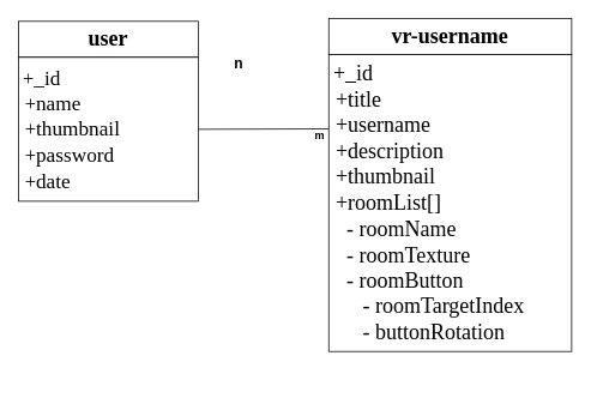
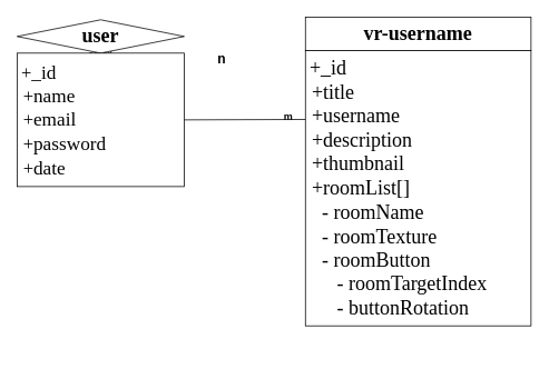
- <mxCell id="3" value="&lt;font style=&quot;font-size: 24px&quot; face=&quot;Times New Roman&quot;&gt;&lt;b&gt;user&lt;/b&gt;&lt;/font&gt;" style="rounded=0;whiteSpace=wrap;html=1;" vertex="1" parent="2"><mxGeometry width="200" height="40" as="geometry" /></mxCell>
+ <mxCell id="3" value="&lt;font style=&quot;font-size: 24px&quot; face=&quot;Times New Roman&quot;&gt;&lt;b&gt;user&lt;/b&gt;&lt;/font&gt;" style="rhombus;whiteSpace=wrap;html=1;" vertex="1" parent="2"><mxGeometry width="200" height="40" as="geometry" /></mxCell>
- <mxCell id="4" value="&amp;nbsp;&lt;font style=&quot;font-size: 23px&quot; face=&quot;Times New Roman&quot;&gt;&lt;font style=&quot;font-size: 22px&quot;&gt;+&lt;/font&gt;_id&lt;/font&gt;&lt;font style=&quot;font-size: 24px&quot;&gt;&lt;br&gt;&lt;/font&gt;&lt;div style=&quot;font-size: 24px&quot; align=&quot;left&quot;&gt;&lt;font style=&quot;font-size: 24px&quot;&gt;&lt;font style=&quot;font-size: 23px&quot; face=&quot;Times New Roman&quot;&gt;&lt;font style=&quot;font-size: 22px&quot;&gt;&amp;nbsp;+&lt;/font&gt;name&lt;/font&gt;&lt;font style=&quot;font-size: 24px&quot;&gt;&lt;br&gt;&lt;font style=&quot;font-size: 23px&quot; face=&quot;Times New Roman&quot;&gt;&lt;font style=&quot;font-size: 22px&quot;&gt;&amp;nbsp;+&lt;/font&gt;thumbnail&lt;/font&gt;&lt;br&gt;&lt;font style=&quot;font-size: 23px&quot; face=&quot;Times New Roman&quot;&gt;&lt;font style=&quot;font-size: 22px&quot;&gt;&amp;nbsp;+&lt;/font&gt;password&lt;/font&gt;&lt;br&gt;&lt;font style=&quot;font-size: 23px&quot; face=&quot;Times New Roman&quot;&gt;&lt;font style=&quot;font-size: 22px&quot;&gt;&amp;nbsp;+&lt;/font&gt;date&lt;/font&gt;&lt;/font&gt;&lt;br&gt;&lt;/font&gt;&lt;/div&gt;" style="rounded=0;whiteSpace=wrap;html=1;align=left;" vertex="1" parent="2"><mxGeometry y="40" width="200" height="160" as="geometry" /></mxCell>
+ <mxCell id="4" value="&amp;nbsp;&lt;font style=&quot;font-size: 23px&quot; face=&quot;Times New Roman&quot;&gt;&lt;font style=&quot;font-size: 22px&quot;&gt;+&lt;/font&gt;_id&lt;/font&gt;&lt;font style=&quot;font-size: 24px&quot;&gt;&lt;br&gt;&lt;/font&gt;&lt;div style=&quot;font-size: 24px&quot; align=&quot;left&quot;&gt;&lt;font style=&quot;font-size: 24px&quot;&gt;&lt;font style=&quot;font-size: 23px&quot; face=&quot;Times New Roman&quot;&gt;&lt;font style=&quot;font-size: 22px&quot;&gt;&amp;nbsp;+&lt;/font&gt;name&lt;/font&gt;&lt;font style=&quot;font-size: 24px&quot;&gt;&lt;br&gt;&lt;font style=&quot;font-size: 23px&quot; face=&quot;Times New Roman&quot;&gt;&lt;font style=&quot;font-size: 22px&quot;&gt;&amp;nbsp;+&lt;/font&gt;email&lt;/font&gt;&lt;br&gt;&lt;font style=&quot;font-size: 23px&quot; face=&quot;Times New Roman&quot;&gt;&lt;font style=&quot;font-size: 22px&quot;&gt;&amp;nbsp;+&lt;/font&gt;password&lt;/font&gt;&lt;br&gt;&lt;font style=&quot;font-size: 23px&quot; face=&quot;Times New Roman&quot;&gt;&lt;font style=&quot;font-size: 22px&quot;&gt;&amp;nbsp;+&lt;/font&gt;date&lt;/font&gt;&lt;/font&gt;&lt;br&gt;&lt;/font&gt;&lt;/div&gt;" style="rounded=0;whiteSpace=wrap;html=1;align=left;" vertex="1" parent="2"><mxGeometry y="40" width="200" height="160" as="geometry" /></mxCell>
- <mxCell id="10" value="m" style="text;html=1;strokeColor=none;fillColor=none;align=center;verticalAlign=middle;whiteSpace=wrap;rounded=0;fontStyle=1" vertex="1" parent="1"><mxGeometry x="345" y="140" width="20" height="20" as="geometry" /></mxCell>
+ <mxCell id="10" value="m" style="text;html=1;strokeColor=none;fillColor=none;align=center;verticalAlign=middle;whiteSpace=wrap;rounded=0;fontStyle=1" vertex="1" parent="1"><mxGeometry x="335" y="130" width="20" height="20" as="geometry" /></mxCell>
